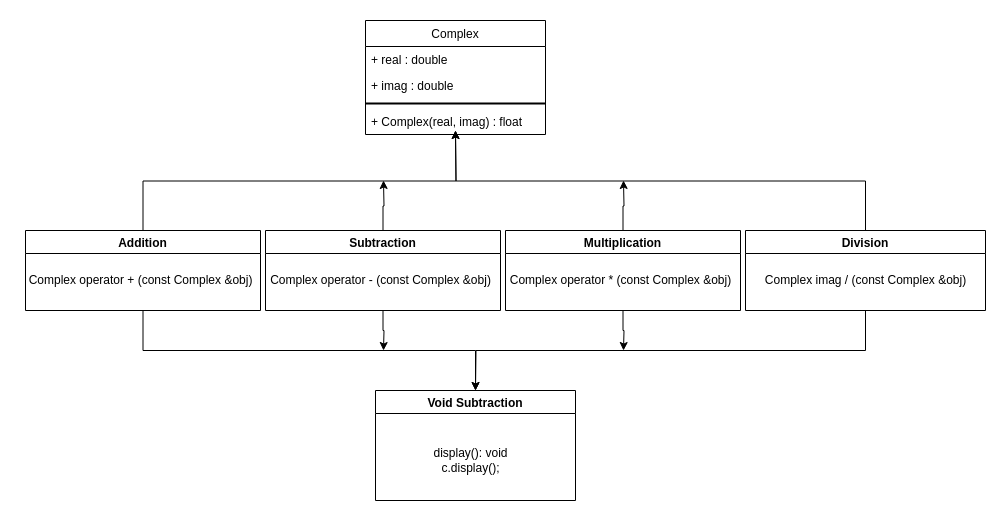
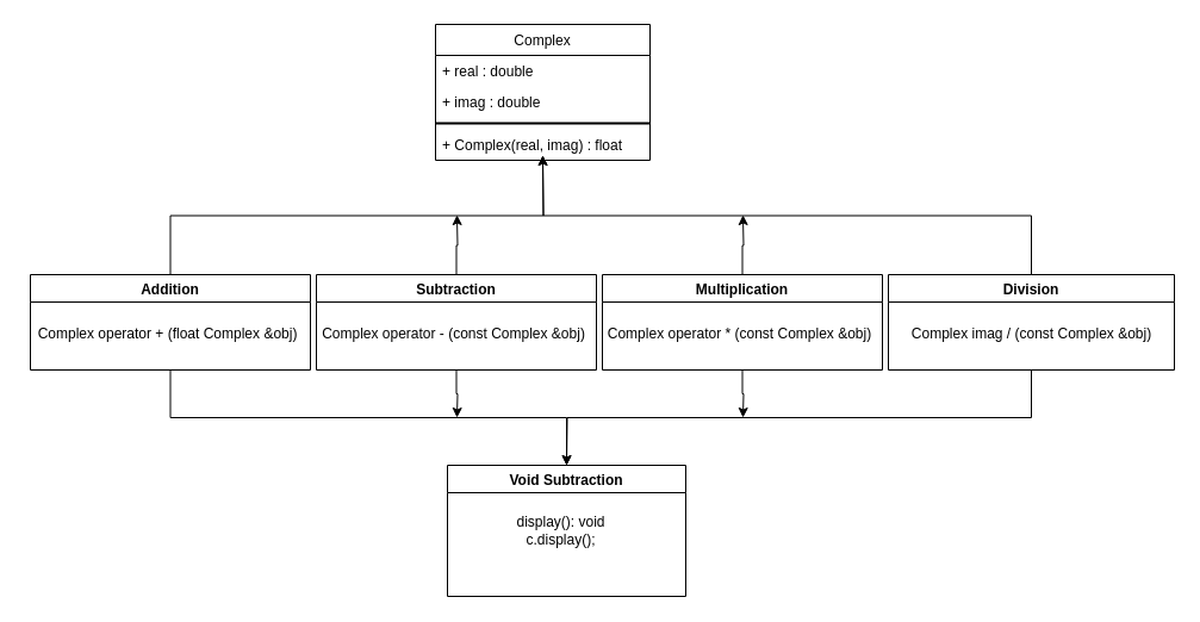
- <mxCell id="10" value="Complex operator + (const Complex &amp;amp;obj)&lt;br&gt;" style="text;html=1;align=center;verticalAlign=middle;resizable=0;points=[];autosize=1;" vertex="1" parent="9"><mxGeometry x="-5" y="40" width="240" height="20" as="geometry" /></mxCell>
+ <mxCell id="10" value="Complex operator + (float Complex &amp;amp;obj)&lt;br&gt;" style="text;html=1;align=center;verticalAlign=middle;resizable=0;points=[];autosize=1;" vertex="1" parent="9"><mxGeometry x="-5" y="40" width="240" height="20" as="geometry" /></mxCell>
- <mxCell id="24" value="display(): void&lt;br&gt;c.display();" style="text;html=1;align=center;verticalAlign=middle;resizable=0;points=[];autosize=1;" vertex="1" parent="23"><mxGeometry x="50" y="55" width="90" height="30" as="geometry" /></mxCell>
+ <mxCell id="24" value="display(): void&lt;br&gt;c.display();" style="text;html=1;align=center;verticalAlign=middle;resizable=0;points=[];autosize=1;" vertex="1" parent="23"><mxGeometry x="50" y="40" width="90" height="30" as="geometry" /></mxCell>
